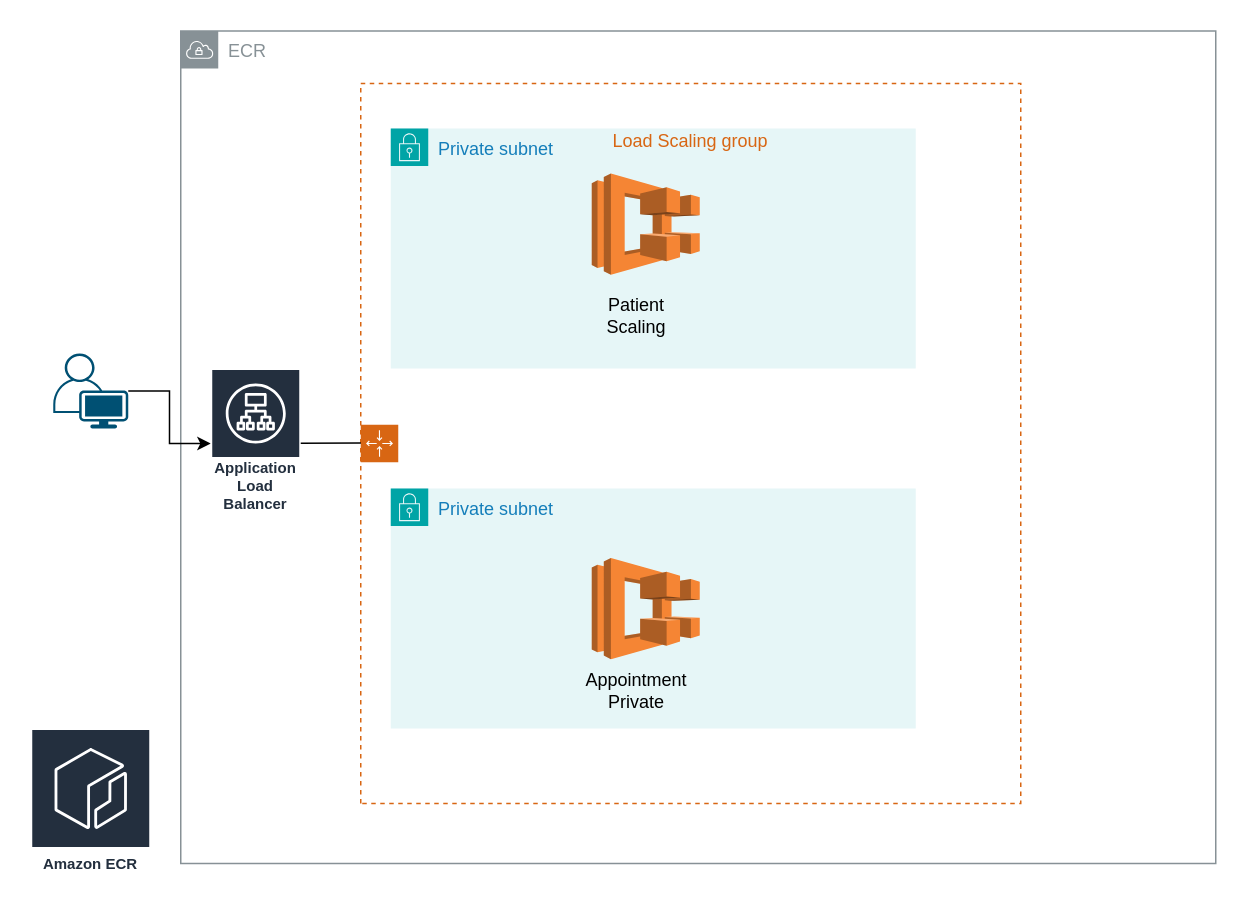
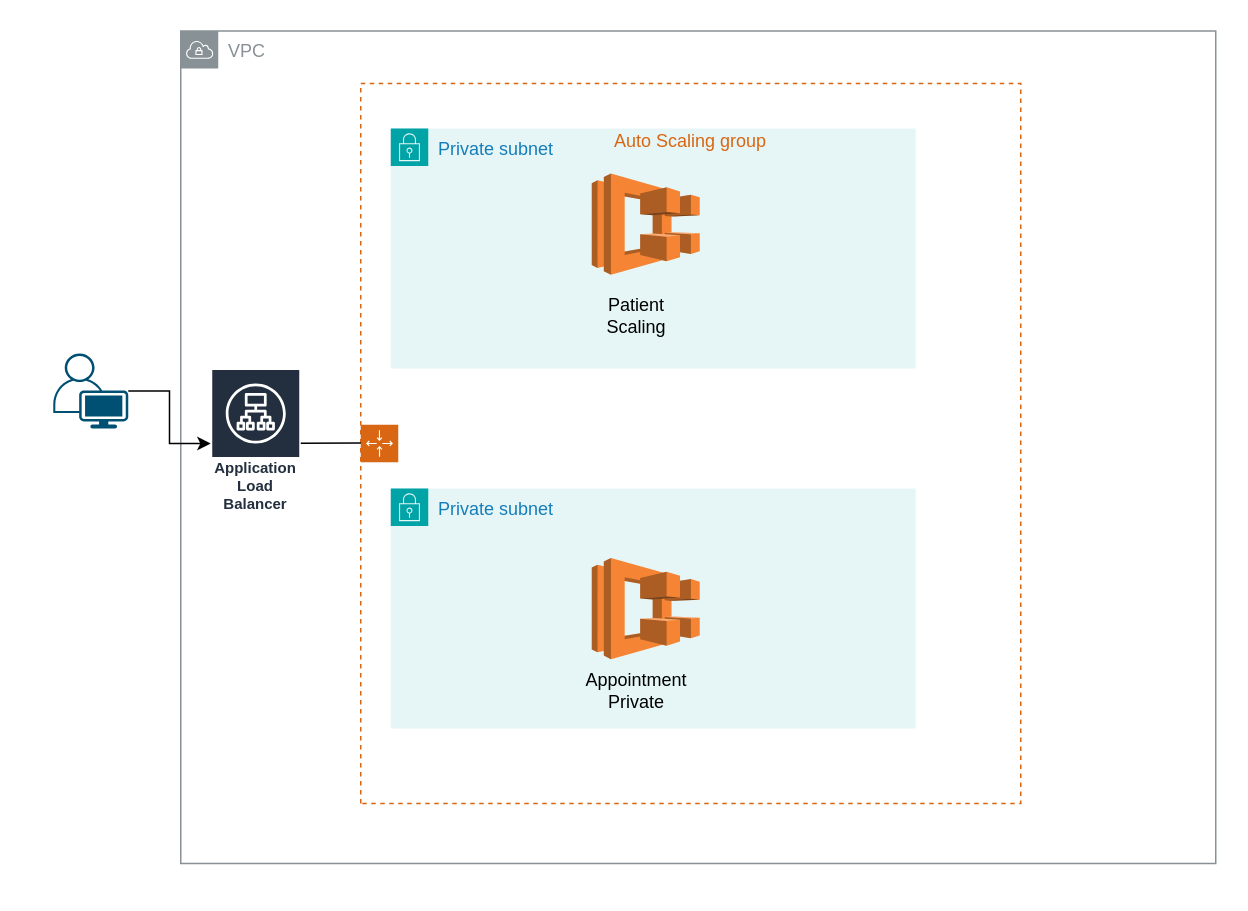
- <mxCell id="7" value="ECR" style="sketch=0;outlineConnect=0;gradientColor=none;html=1;whiteSpace=wrap;fontSize=12;fontStyle=0;shape=mxgraph.aws4.group;grIcon=mxgraph.aws4.group_vpc;strokeColor=#879196;fillColor=none;verticalAlign=top;align=left;spacingLeft=30;fontColor=#879196;dashed=0;" vertex="1" parent="6"><mxGeometry x="-120" y="-35" width="690" height="555" as="geometry" /></mxCell>
+ <mxCell id="7" value="VPC" style="sketch=0;outlineConnect=0;gradientColor=none;html=1;whiteSpace=wrap;fontSize=12;fontStyle=0;shape=mxgraph.aws4.group;grIcon=mxgraph.aws4.group_vpc;strokeColor=#879196;fillColor=none;verticalAlign=top;align=left;spacingLeft=30;fontColor=#879196;dashed=0;" vertex="1" parent="6"><mxGeometry x="-120" y="-35" width="690" height="555" as="geometry" /></mxCell>
- <mxCell id="6" value="Load Scaling group" style="points=[[0,0],[0.25,0],[0.5,0],[0.75,0],[1,0],[1,0.25],[1,0.5],[1,0.75],[1,1],[0.75,1],[0.5,1],[0.25,1],[0,1],[0,0.75],[0,0.5],[0,0.25]];outlineConnect=0;gradientColor=none;html=1;whiteSpace=wrap;fontSize=12;fontStyle=0;container=1;pointerEvents=0;collapsible=0;recursiveResize=0;shape=mxgraph.aws4.groupCenter;grIcon=mxgraph.aws4.group_auto_scaling_group;grStroke=1;strokeColor=#D86613;fillColor=none;verticalAlign=top;align=center;fontColor=#D86613;dashed=1;spacingTop=25;direction=north;" vertex="1" parent="1"><mxGeometry x="240" y="55" width="440" height="480" as="geometry" /></mxCell>
+ <mxCell id="6" value="Auto Scaling group" style="points=[[0,0],[0.25,0],[0.5,0],[0.75,0],[1,0],[1,0.25],[1,0.5],[1,0.75],[1,1],[0.75,1],[0.5,1],[0.25,1],[0,1],[0,0.75],[0,0.5],[0,0.25]];outlineConnect=0;gradientColor=none;html=1;whiteSpace=wrap;fontSize=12;fontStyle=0;container=1;pointerEvents=0;collapsible=0;recursiveResize=0;shape=mxgraph.aws4.groupCenter;grIcon=mxgraph.aws4.group_auto_scaling_group;grStroke=1;strokeColor=#D86613;fillColor=none;verticalAlign=top;align=center;fontColor=#D86613;dashed=1;spacingTop=25;direction=north;" vertex="1" parent="1"><mxGeometry x="240" y="55" width="440" height="480" as="geometry" /></mxCell>
- <mxCell id="10" value="Amazon ECR" style="sketch=0;outlineConnect=0;fontColor=#232F3E;gradientColor=none;strokeColor=#ffffff;fillColor=#232F3E;dashed=0;verticalLabelPosition=middle;verticalAlign=bottom;align=center;html=1;whiteSpace=wrap;fontSize=10;fontStyle=1;spacing=3;shape=mxgraph.aws4.productIcon;prIcon=mxgraph.aws4.ecr;" vertex="1" parent="1"><mxGeometry x="20" y="485" width="80" height="100" as="geometry" /></mxCell>
